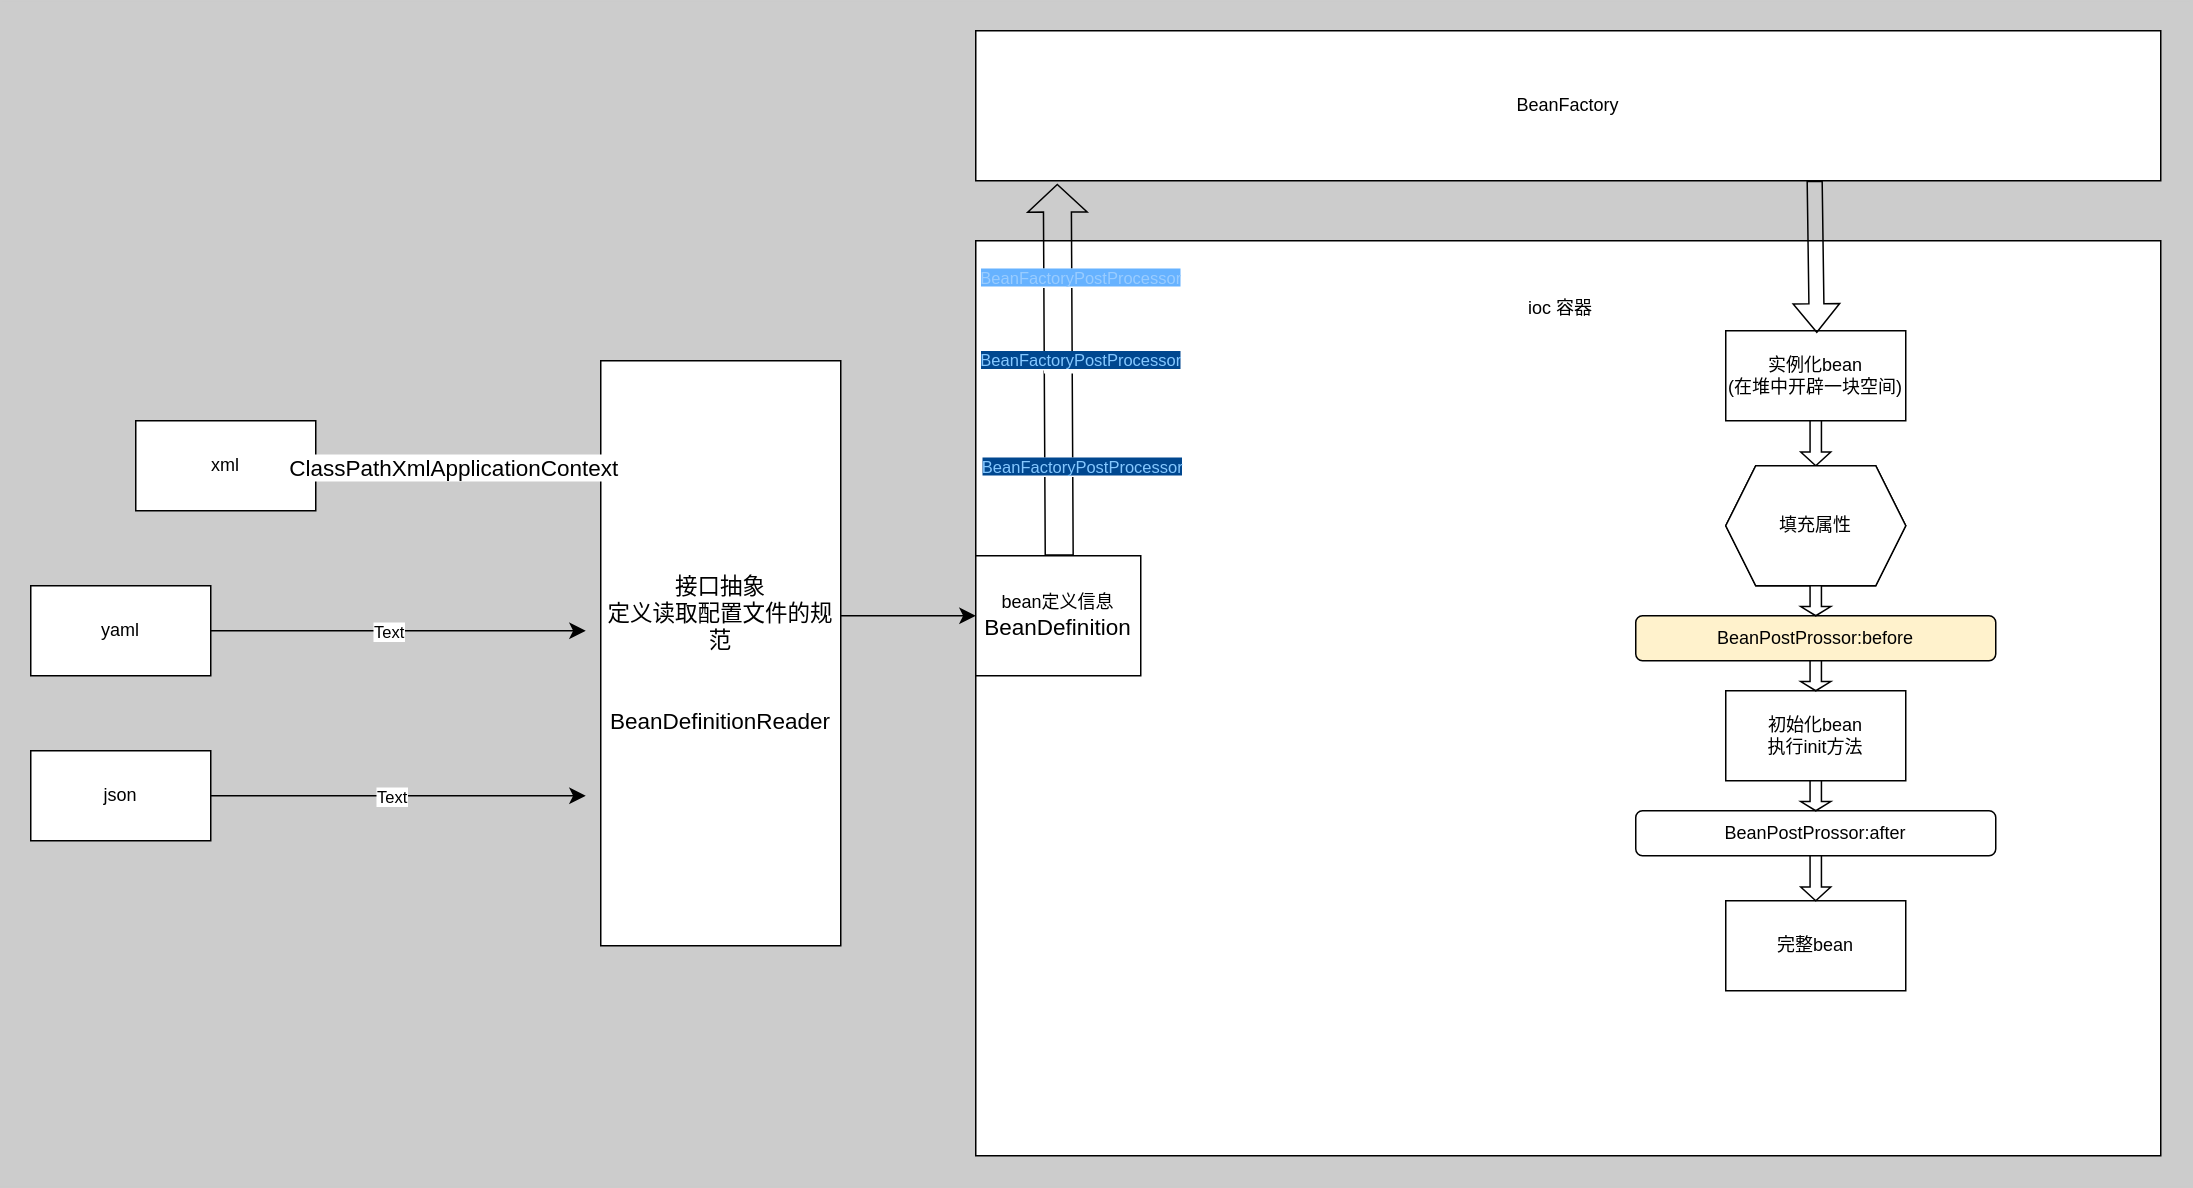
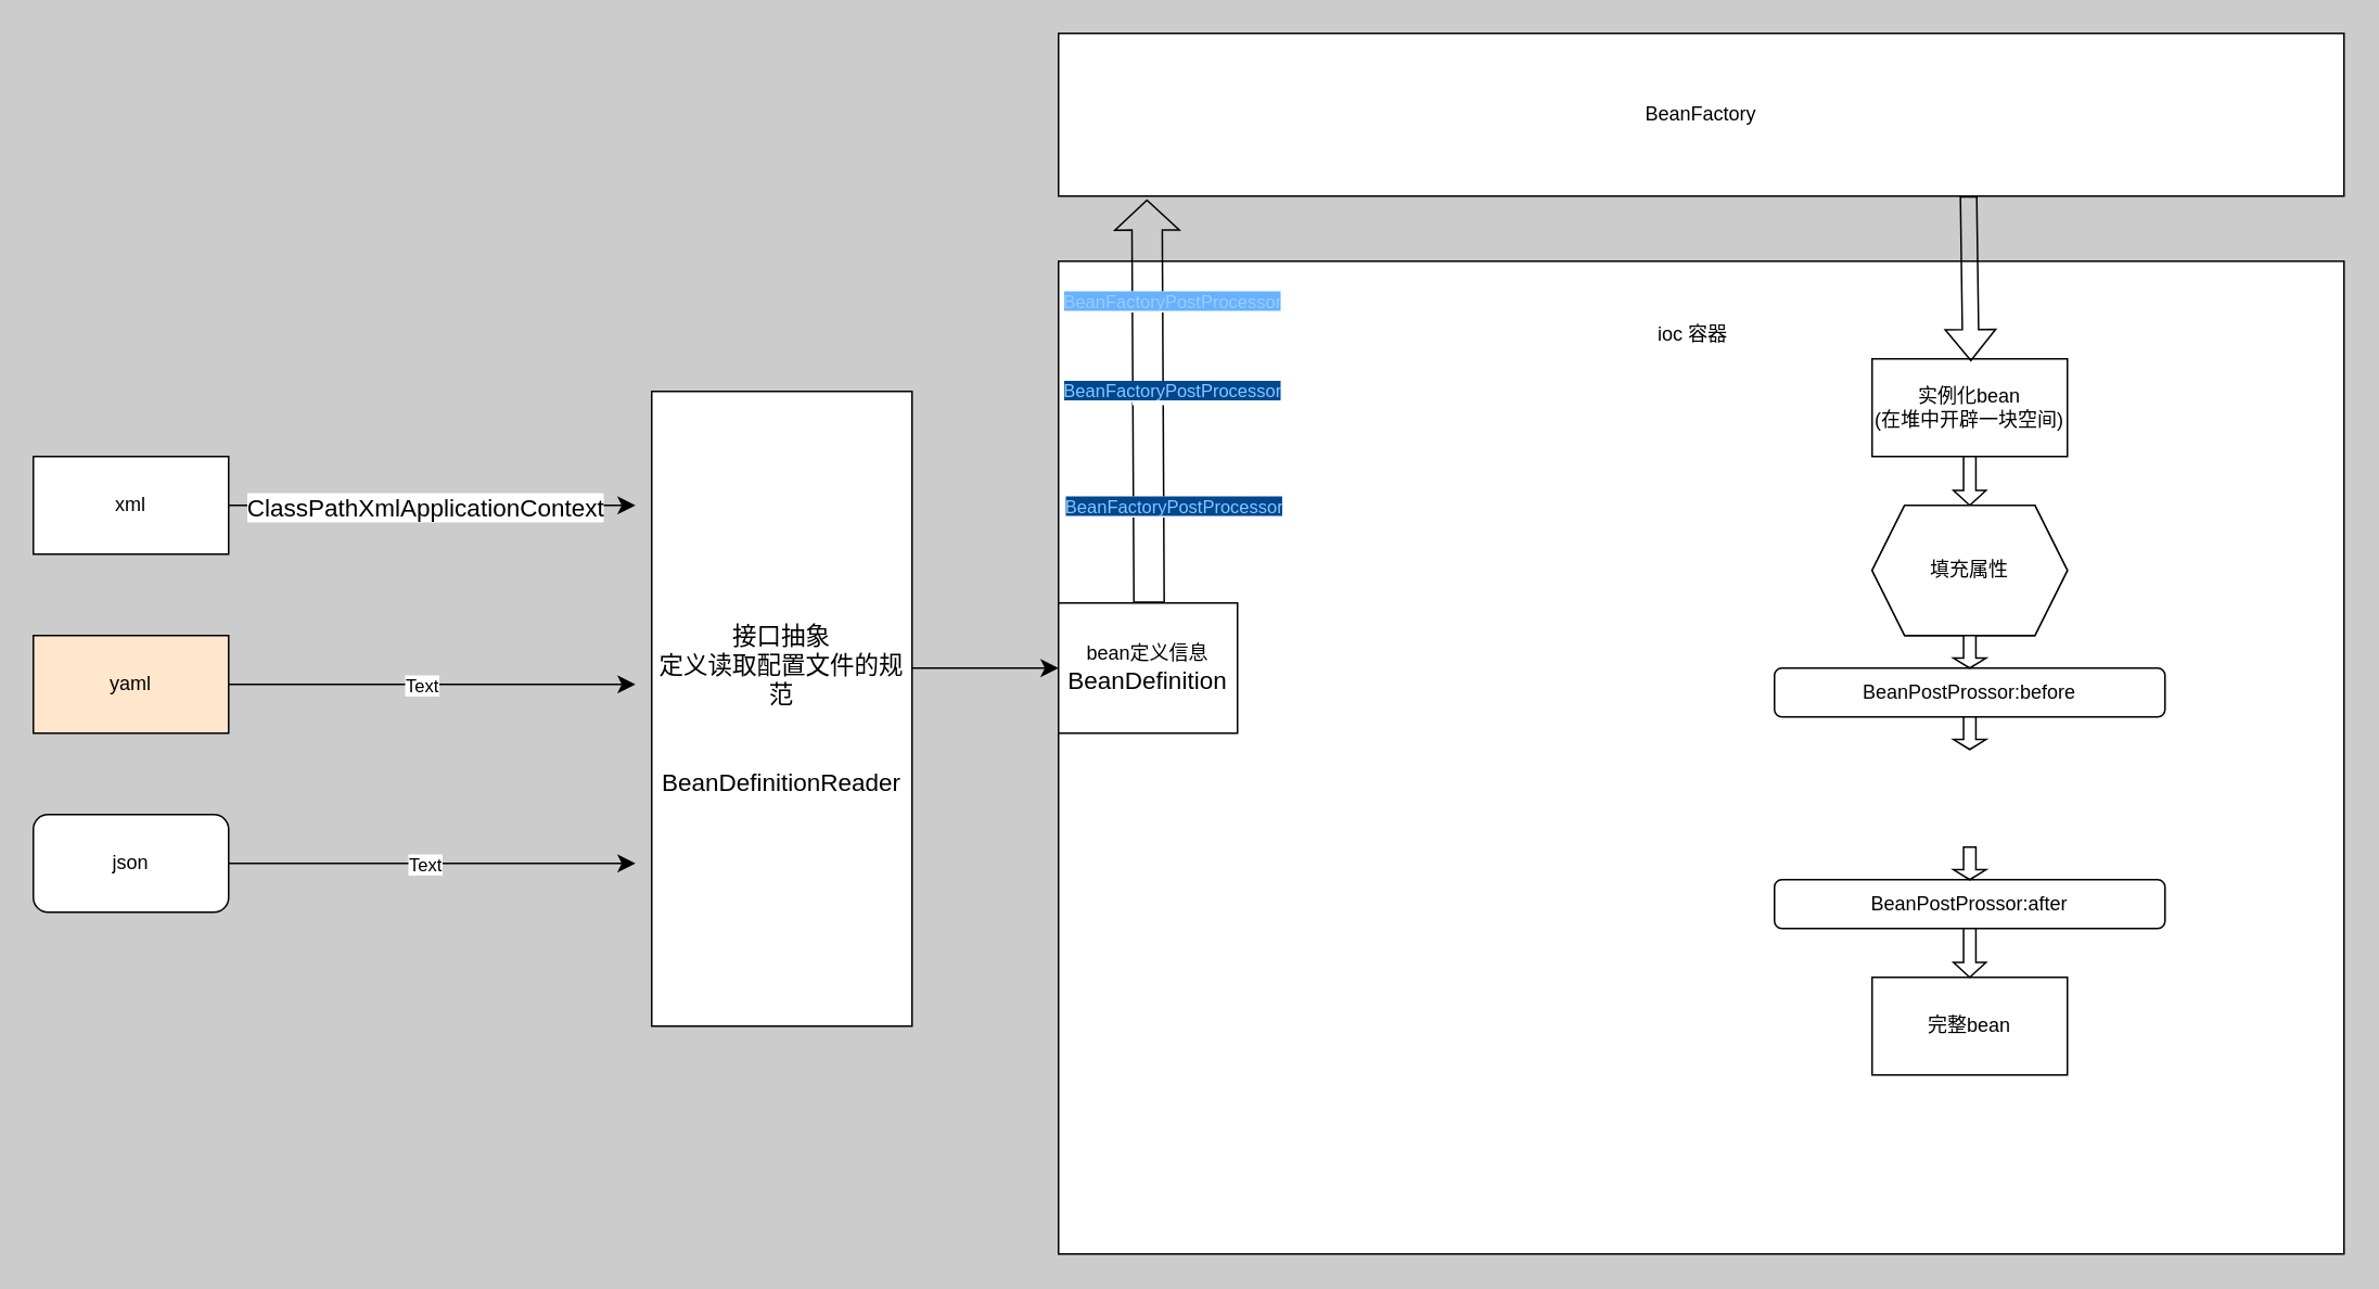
- <mxCell id="6" value="xml" style="rounded=0;whiteSpace=wrap;html=1;" parent="1" vertex="1"><mxGeometry x="90" y="280" width="120" height="60" as="geometry" /></mxCell>
+ <mxCell id="6" value="xml" style="rounded=0;whiteSpace=wrap;html=1;" parent="1" vertex="1"><mxGeometry x="20" y="280" width="120" height="60" as="geometry" /></mxCell>
- <mxCell id="7" value="yaml" style="rounded=0;whiteSpace=wrap;html=1;" parent="1" vertex="1"><mxGeometry x="20" y="390" width="120" height="60" as="geometry" /></mxCell>
+ <mxCell id="7" value="yaml" style="rounded=0;whiteSpace=wrap;html=1;fillColor=#ffe6cc;" parent="1" vertex="1"><mxGeometry x="20" y="390" width="120" height="60" as="geometry" /></mxCell>
- <mxCell id="30" value="BeanPostProssor:before" style="rounded=1;whiteSpace=wrap;html=1;fillColor=#fff2cc;" vertex="1" parent="1"><mxGeometry x="1090" y="410" width="240" height="30" as="geometry" /></mxCell>
+ <mxCell id="30" value="BeanPostProssor:before" style="rounded=1;whiteSpace=wrap;html=1;" vertex="1" parent="1"><mxGeometry x="1090" y="410" width="240" height="30" as="geometry" /></mxCell>
- <mxCell id="27" value="初始化bean&lt;div&gt;执行init方法&lt;/div&gt;" style="rounded=0;whiteSpace=wrap;html=1;" vertex="1" parent="1"><mxGeometry x="1150" y="460" width="120" height="60" as="geometry" /></mxCell>
- <mxCell id="8" value="json" style="rounded=0;whiteSpace=wrap;html=1;" parent="1" vertex="1"><mxGeometry x="20" y="500" width="120" height="60" as="geometry" /></mxCell>
+ <mxCell id="8" value="json" style="whiteSpace=wrap;html=1;rounded=1;" parent="1" vertex="1"><mxGeometry x="20" y="500" width="120" height="60" as="geometry" /></mxCell>
